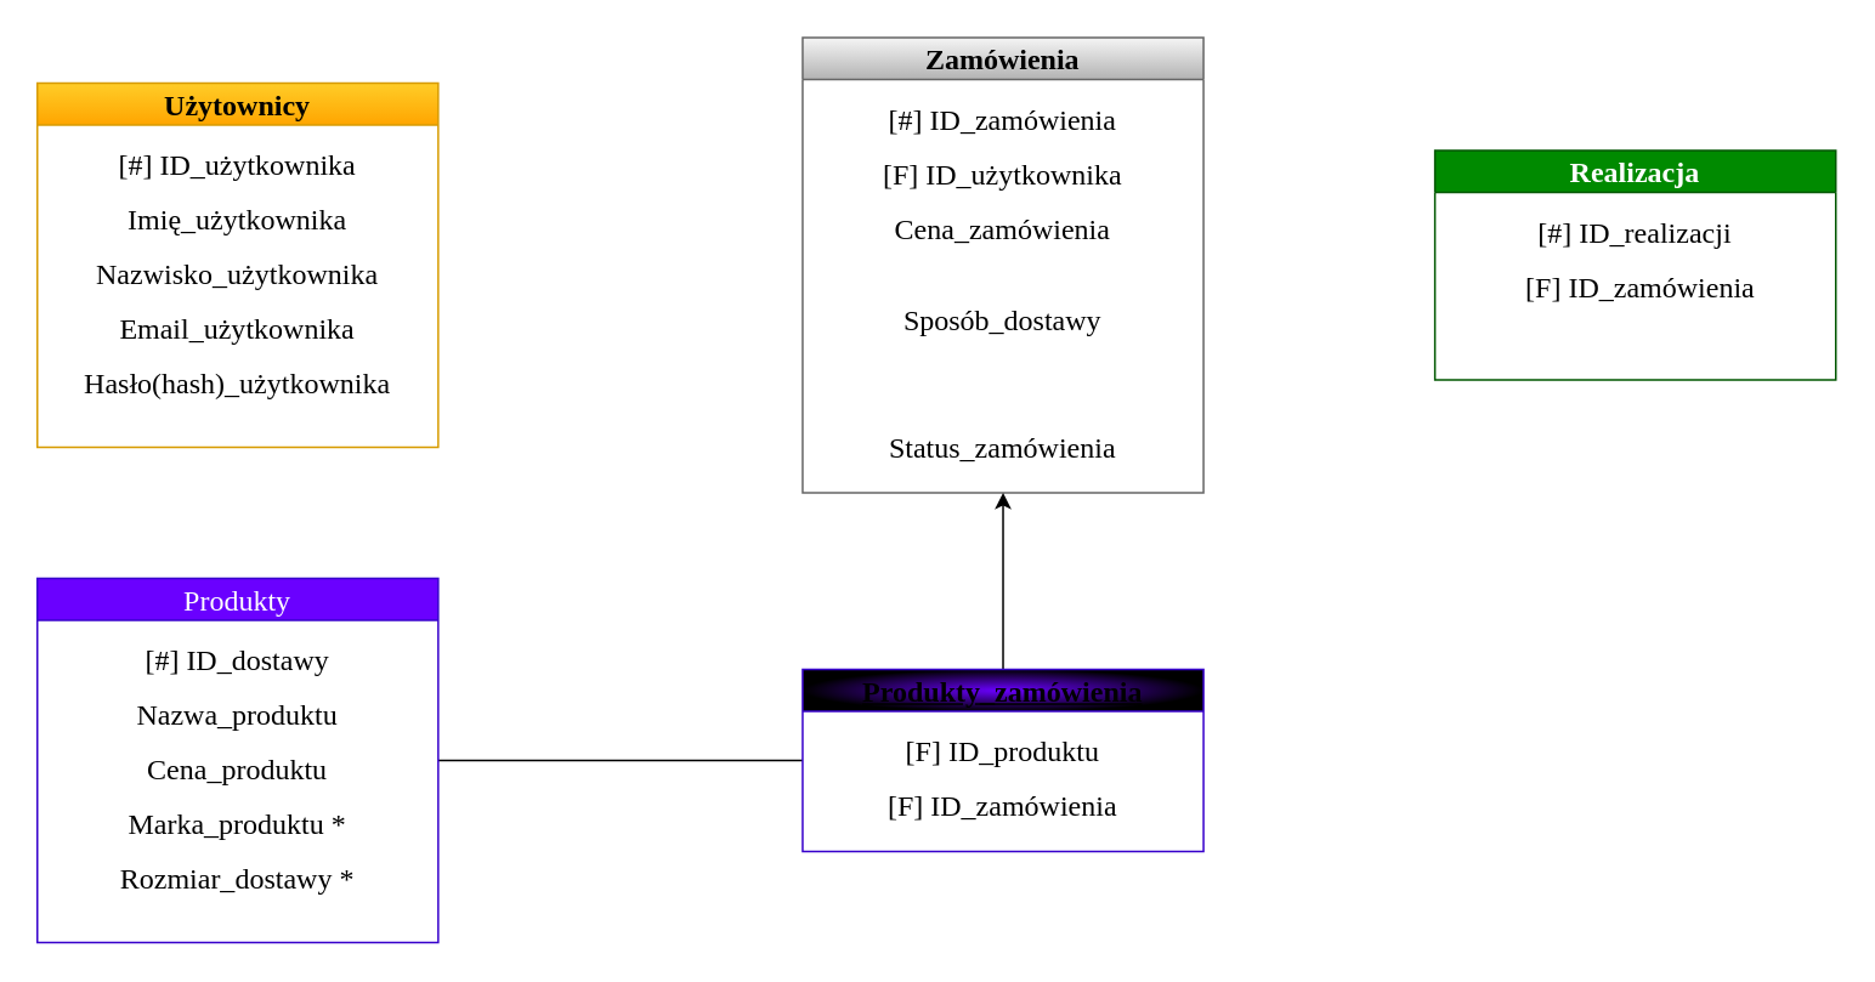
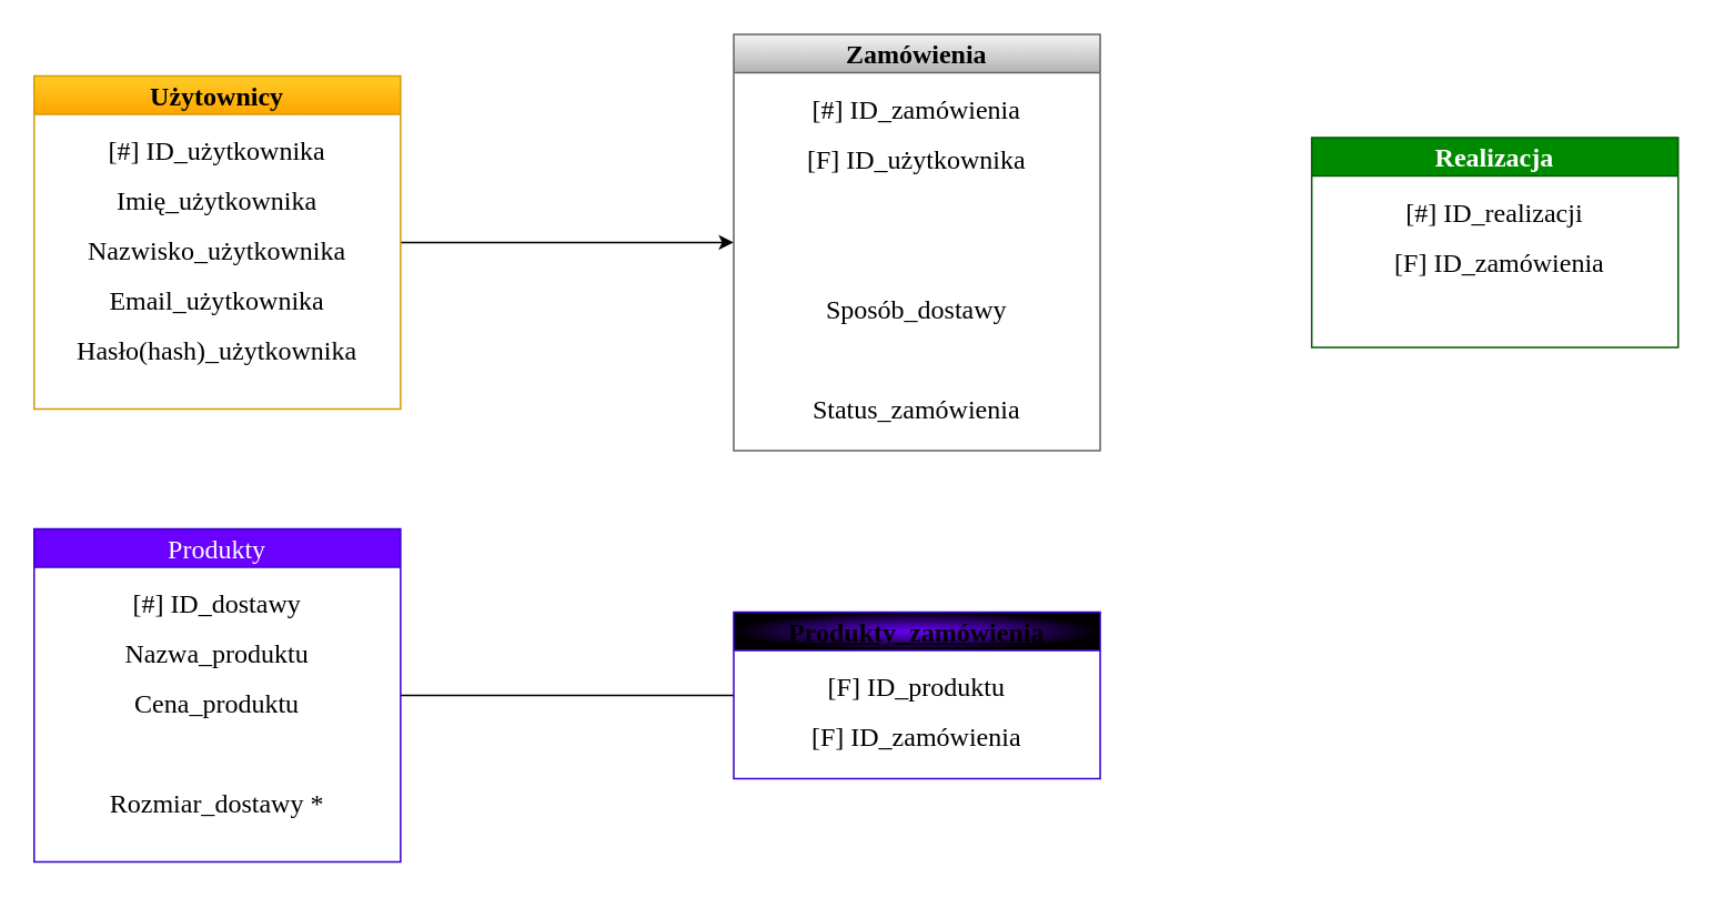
- <mxCell id="10" value="Cena_zamówienia" style="text;strokeColor=none;align=center;fillColor=none;verticalAlign=middle;whiteSpace=wrap;rounded=0;shadow=0;glass=0;fillStyle=auto;strokeWidth=1;fontStyle=0;fontSize=16;labelBorderColor=none;html=1;fontFamily=Nunito;fontSource=https%3A%2F%2Ffonts.googleapis.com%2Fcss%3Ffamily%3DNunito;" vertex="1" parent="9"><mxGeometry x="10" y="90" width="200" height="30" as="geometry" /></mxCell>
+ <mxCell id="2" value="" style="edgeStyle=none;fontSize=16;fontStyle=0;labelBorderColor=none;html=1;fontFamily=Nunito;fontSource=https%3A%2F%2Ffonts.googleapis.com%2Fcss%3Ffamily%3DNunito;labelBackgroundColor=#33FFFF;" edge="1" parent="1" source="3" target="9"><mxGeometry relative="1" as="geometry" /></mxCell>
- <mxCell id="13" value="Sposób_dostawy" style="text;strokeColor=none;align=center;fillColor=none;verticalAlign=middle;whiteSpace=wrap;rounded=0;shadow=0;glass=0;fillStyle=auto;strokeWidth=1;fontStyle=0;fontSize=16;labelBorderColor=none;html=1;fontFamily=Nunito;fontSource=https%3A%2F%2Ffonts.googleapis.com%2Fcss%3Ffamily%3DNunito;" vertex="1" parent="9"><mxGeometry x="10" y="140" width="200" height="30" as="geometry" /></mxCell>
+ <mxCell id="13" value="Sposób_dostawy" style="text;strokeColor=none;align=center;fillColor=none;verticalAlign=middle;whiteSpace=wrap;rounded=0;shadow=0;glass=0;fillStyle=auto;strokeWidth=1;fontStyle=0;fontSize=16;labelBorderColor=none;html=1;fontFamily=Nunito;fontSource=https%3A%2F%2Ffonts.googleapis.com%2Fcss%3Ffamily%3DNunito;" vertex="1" parent="9"><mxGeometry x="10" y="150" width="200" height="30" as="geometry" /></mxCell>
- <mxCell id="25" value="" style="edgeStyle=none;entryX=0.5;entryY=1;entryDx=0;entryDy=0;fontStyle=0;fontSize=16;labelBorderColor=none;html=1;fontFamily=Nunito;fontSource=https%3A%2F%2Ffonts.googleapis.com%2Fcss%3Ffamily%3DNunito;" edge="1" parent="1" source="26" target="9"><mxGeometry relative="1" as="geometry" /></mxCell>
- <mxCell id="20" value="Marka_produktu *" style="text;strokeColor=none;align=center;fillColor=none;verticalAlign=middle;whiteSpace=wrap;rounded=0;shadow=0;glass=0;fillStyle=auto;strokeWidth=1;fontStyle=0;fontSize=16;labelBorderColor=none;html=1;fontFamily=Nunito;fontSource=https%3A%2F%2Ffonts.googleapis.com%2Fcss%3Ffamily%3DNunito;" vertex="1" parent="16"><mxGeometry x="10" y="120" width="200" height="30" as="geometry" /></mxCell>
